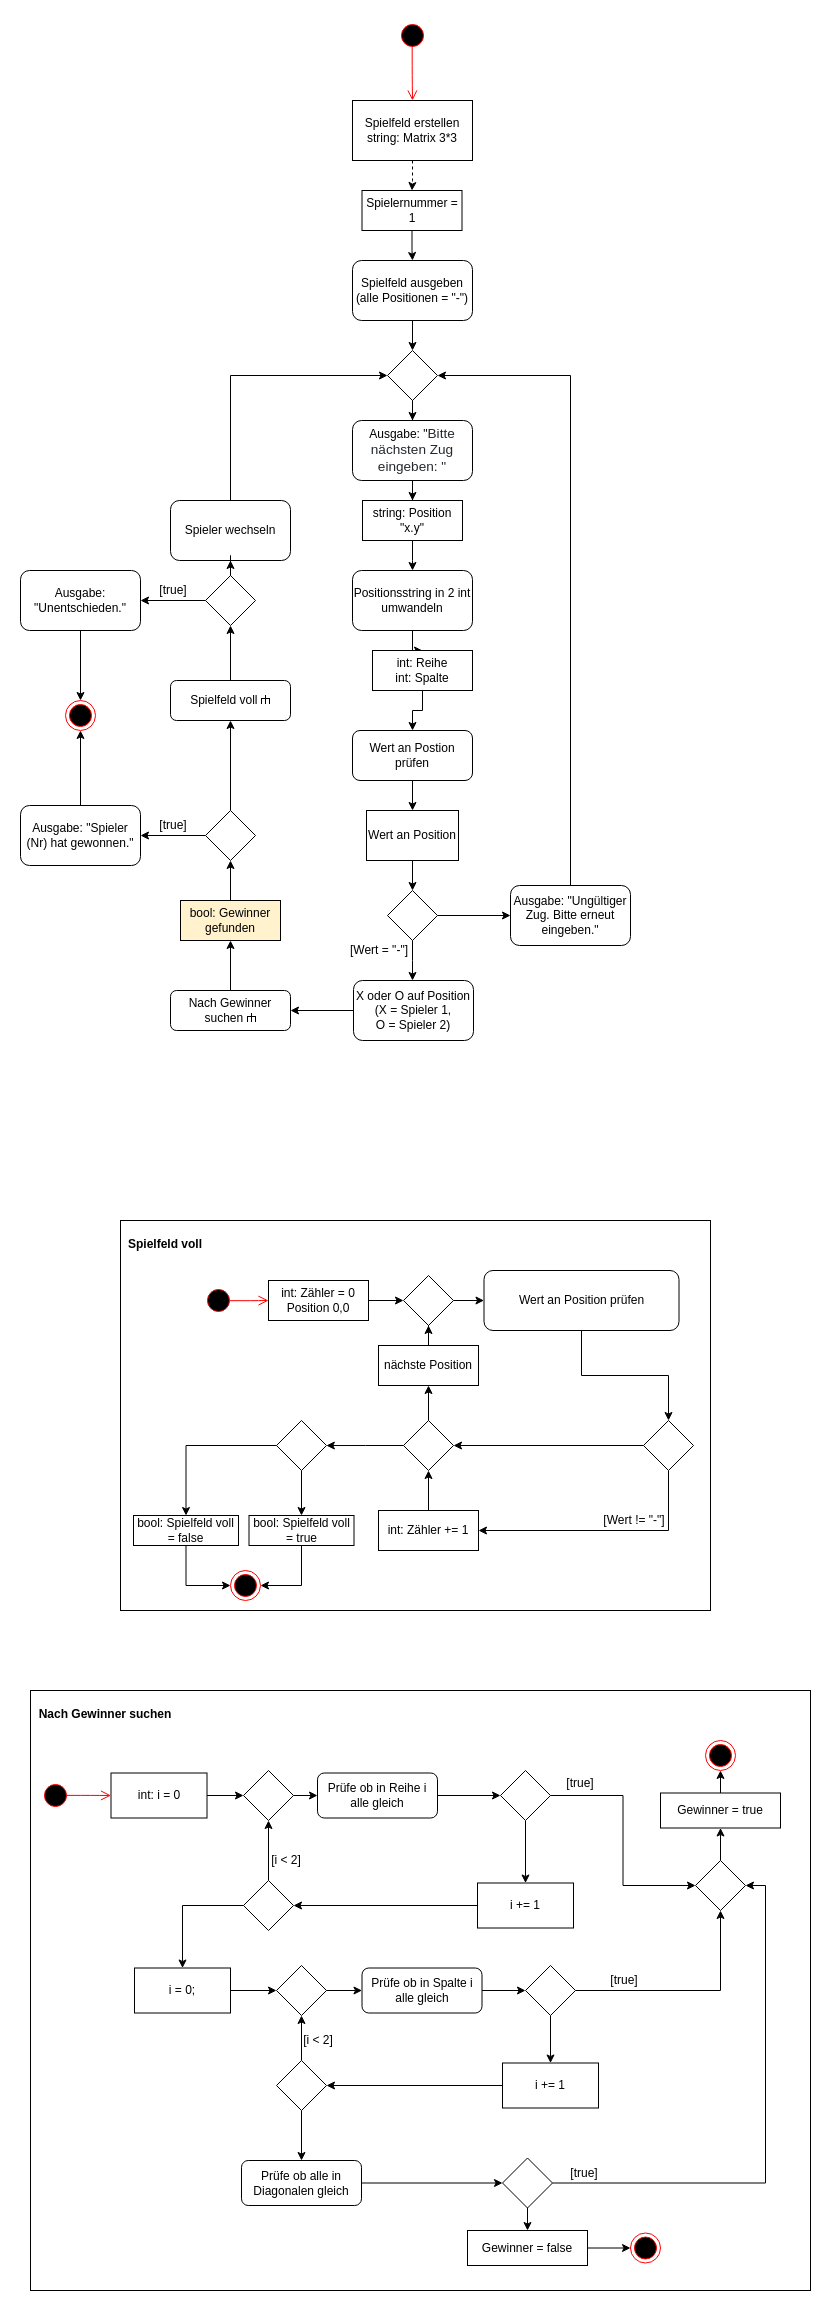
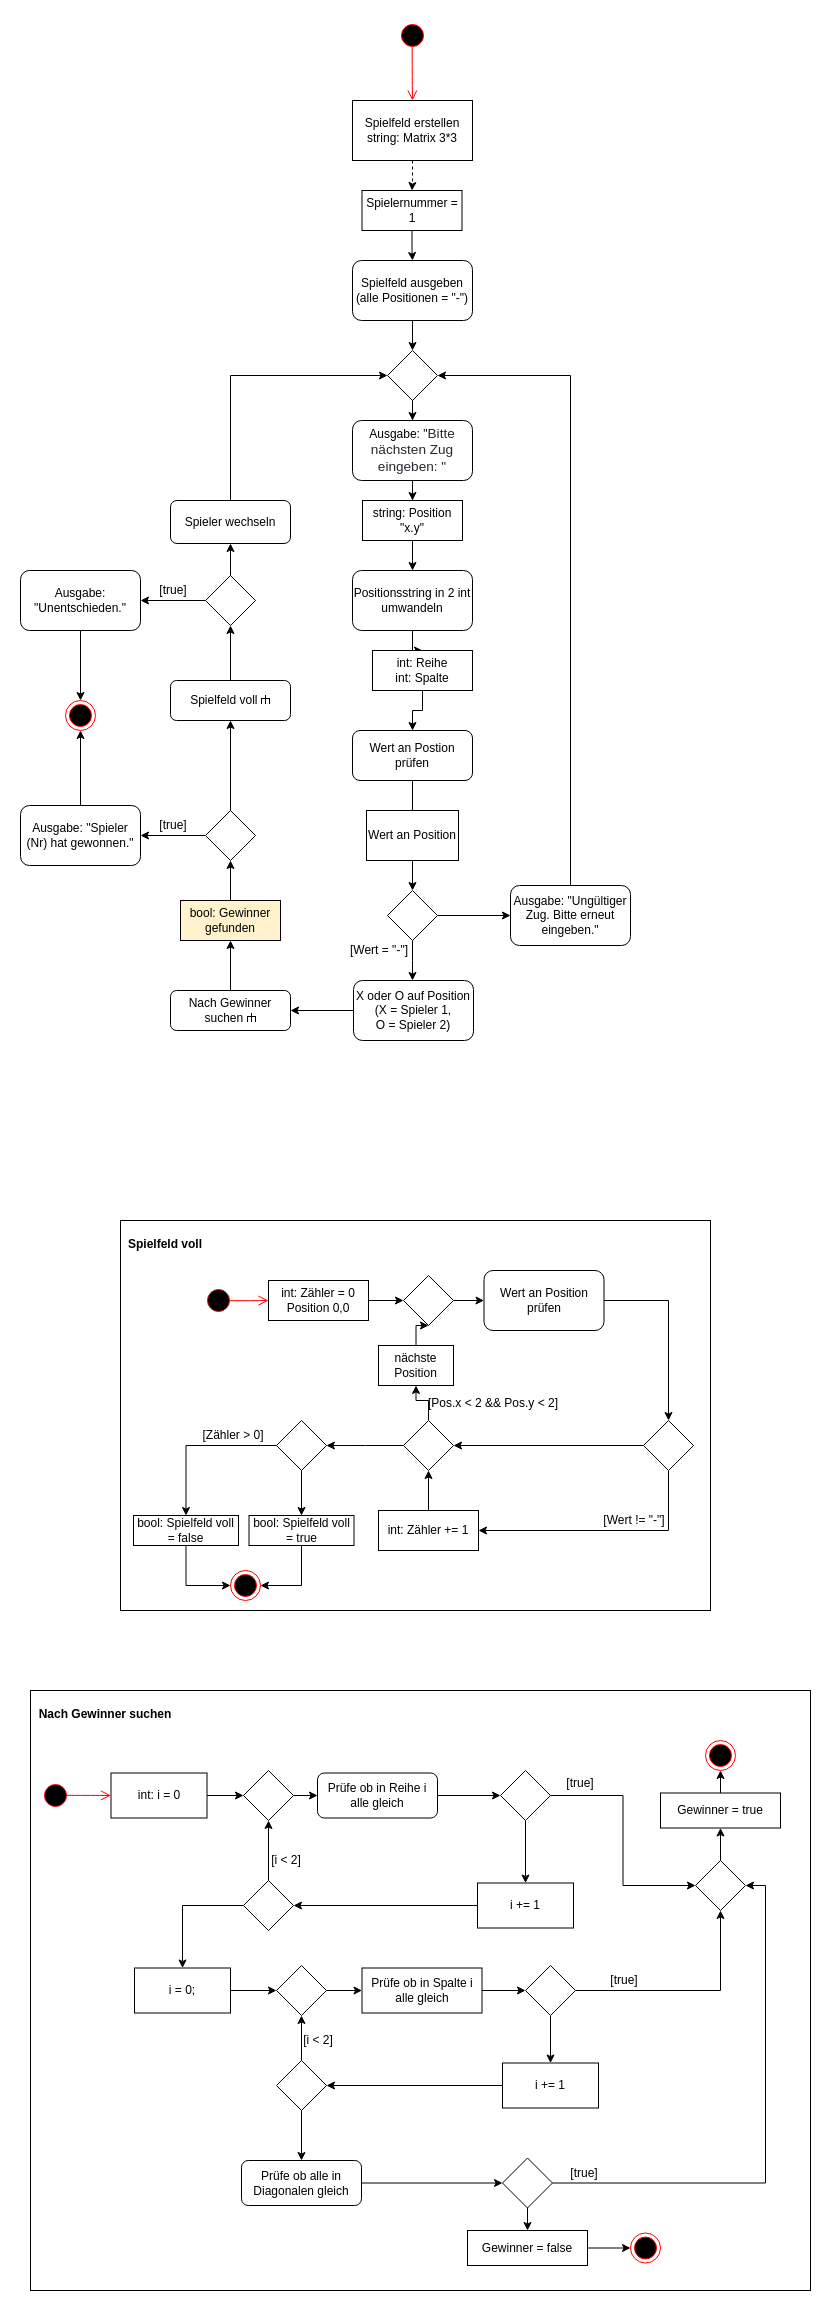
- <mxCell id="46" value="Spieler wechseln" style="rounded=1;whiteSpace=wrap;html=1;" vertex="1" parent="1"><mxGeometry x="170" y="500" width="120" height="60" as="geometry" /></mxCell>
+ <mxCell id="46" value="Spieler wechseln" style="rounded=1;whiteSpace=wrap;html=1;" vertex="1" parent="1"><mxGeometry x="170" y="500" width="120" height="43" as="geometry" /></mxCell>
- <mxCell id="20" style="edgeStyle=orthogonalEdgeStyle;rounded=0;orthogonalLoop=1;jettySize=auto;html=1;entryX=0.5;entryY=0;entryDx=0;entryDy=0;" edge="1" parent="1" source="21" target="25"><mxGeometry relative="1" as="geometry" /></mxCell>
+ <mxCell id="20" style="edgeStyle=orthogonalEdgeStyle;rounded=0;orthogonalLoop=1;jettySize=auto;html=1;entryX=0.5;entryY=0;entryDx=0;entryDy=0;endArrow=none;" edge="1" parent="1" source="21" target="25"><mxGeometry relative="1" as="geometry" /></mxCell>
- <mxCell id="52" value="Wert an Position prüfen" style="rounded=1;whiteSpace=wrap;html=1;" vertex="1" parent="1"><mxGeometry x="483.5" y="1270" width="195" height="60" as="geometry" /></mxCell>
+ <mxCell id="52" value="Wert an Position prüfen" style="rounded=1;whiteSpace=wrap;html=1;" vertex="1" parent="1"><mxGeometry x="483.5" y="1270" width="120" height="60" as="geometry" /></mxCell>
- <mxCell id="62" value="nächste Position" style="rounded=0;whiteSpace=wrap;html=1;" vertex="1" parent="1"><mxGeometry x="378" y="1345" width="100" height="40" as="geometry" /></mxCell>
+ <mxCell id="62" value="nächste Position" style="rounded=0;whiteSpace=wrap;html=1;" vertex="1" parent="1"><mxGeometry x="378" y="1345" width="75" height="40" as="geometry" /></mxCell>
+ <mxCell id="66" value="[Pos.x &amp;lt; 2 &amp;amp;&amp;amp; Pos.y &amp;lt; 2]" style="text;html=1;strokeColor=none;fillColor=none;align=center;verticalAlign=middle;whiteSpace=wrap;rounded=0;fontSize=12;" vertex="1" parent="1"><mxGeometry x="423" y="1392.5" width="140" height="20" as="geometry" /></mxCell>
+ <mxCell id="67" value="[Zähler &amp;gt; 0]" style="text;html=1;strokeColor=none;fillColor=none;align=center;verticalAlign=middle;whiteSpace=wrap;rounded=0;fontSize=12;" vertex="1" parent="1"><mxGeometry x="198" y="1425" width="70" height="20" as="geometry" /></mxCell>
- <mxCell id="106" value="Prüfe ob in Spalte i alle gleich" style="rounded=1;whiteSpace=wrap;html=1;fontSize=12;" vertex="1" parent="1"><mxGeometry x="361.5" y="1967.5" width="120" height="45" as="geometry" /></mxCell>
+ <mxCell id="106" value="Prüfe ob in Spalte i alle gleich" style="whiteSpace=wrap;html=1;fontSize=12;rounded=0;" vertex="1" parent="1"><mxGeometry x="361.5" y="1967.5" width="120" height="45" as="geometry" /></mxCell>
